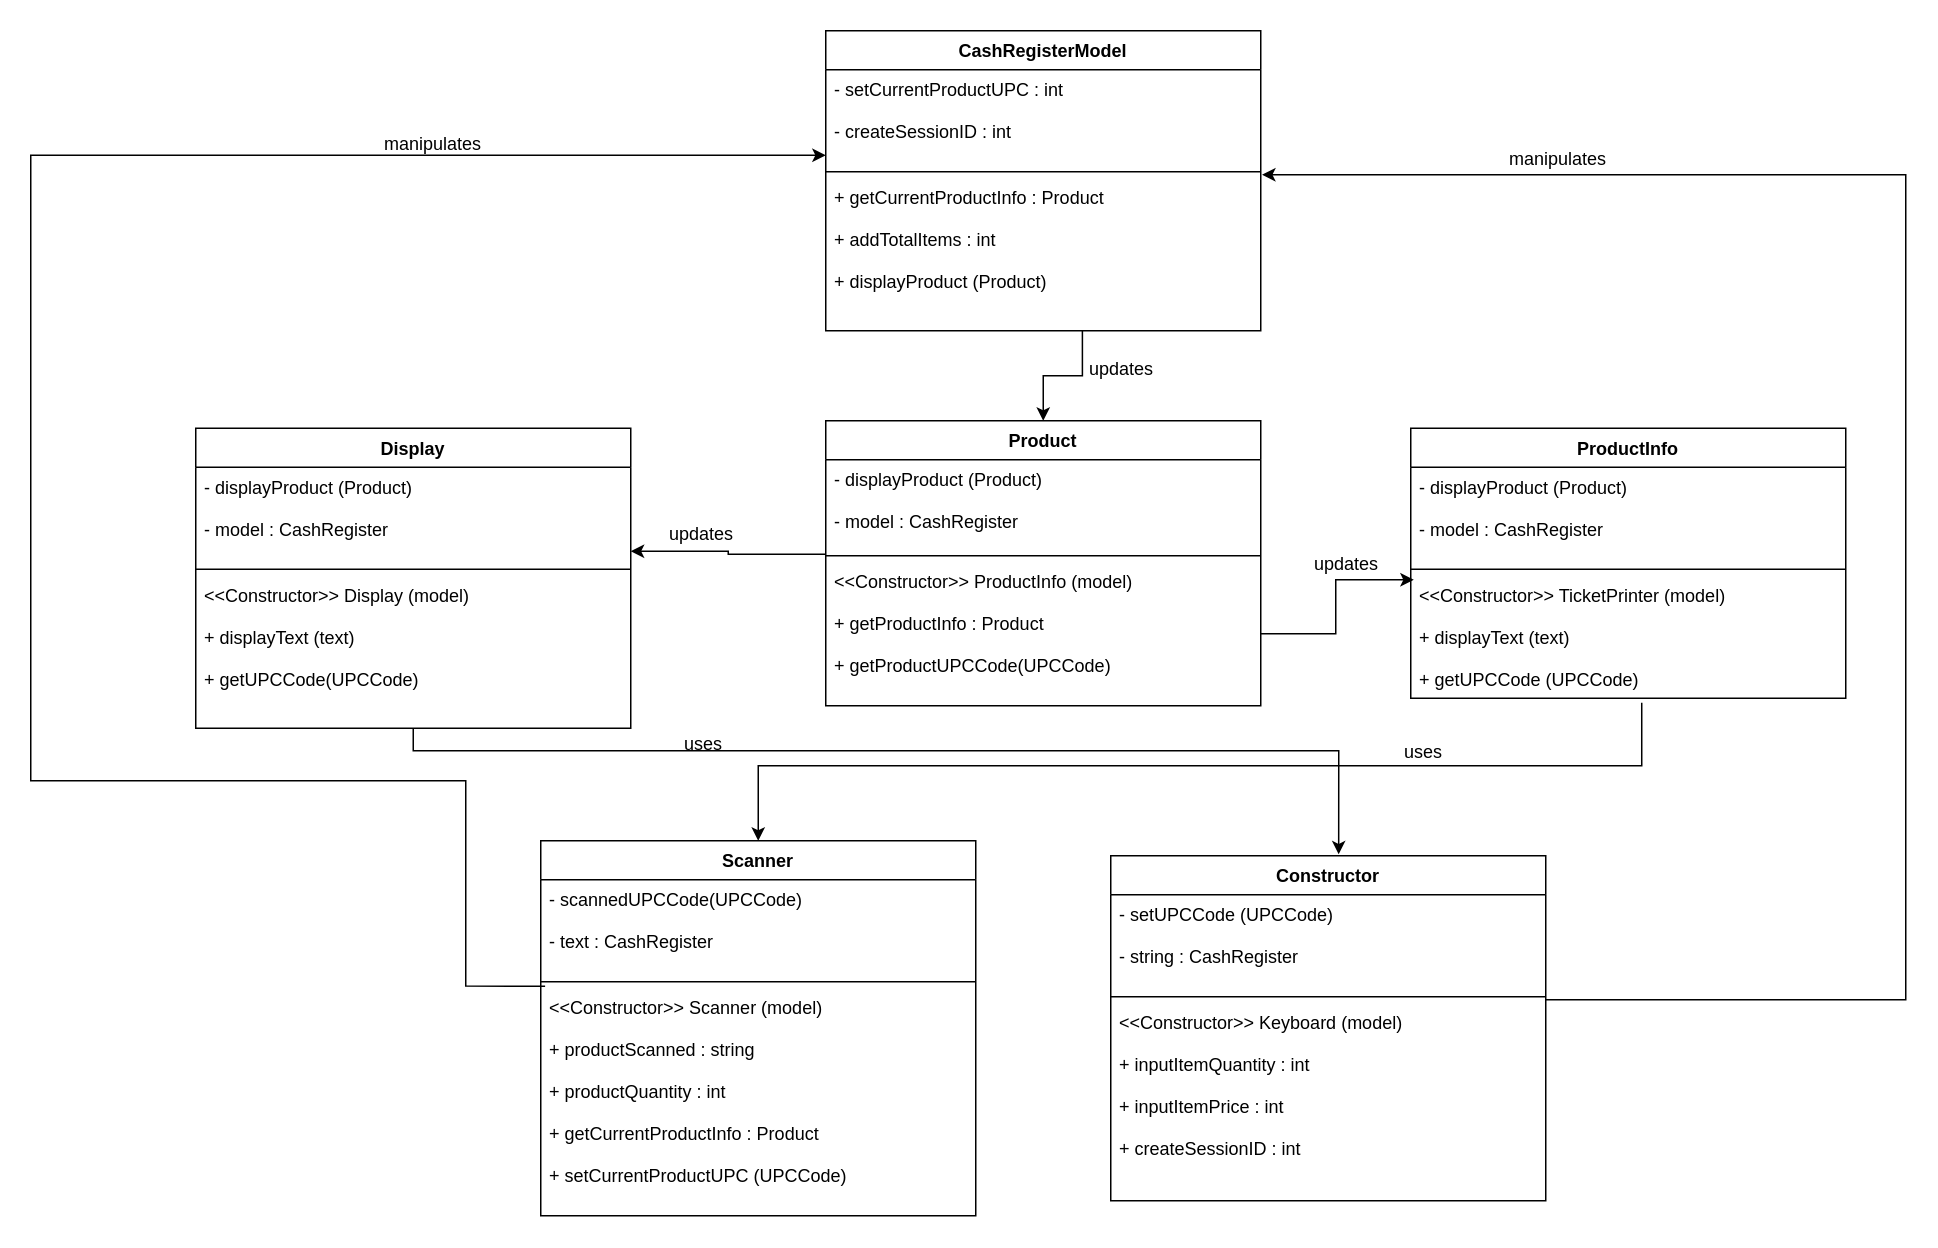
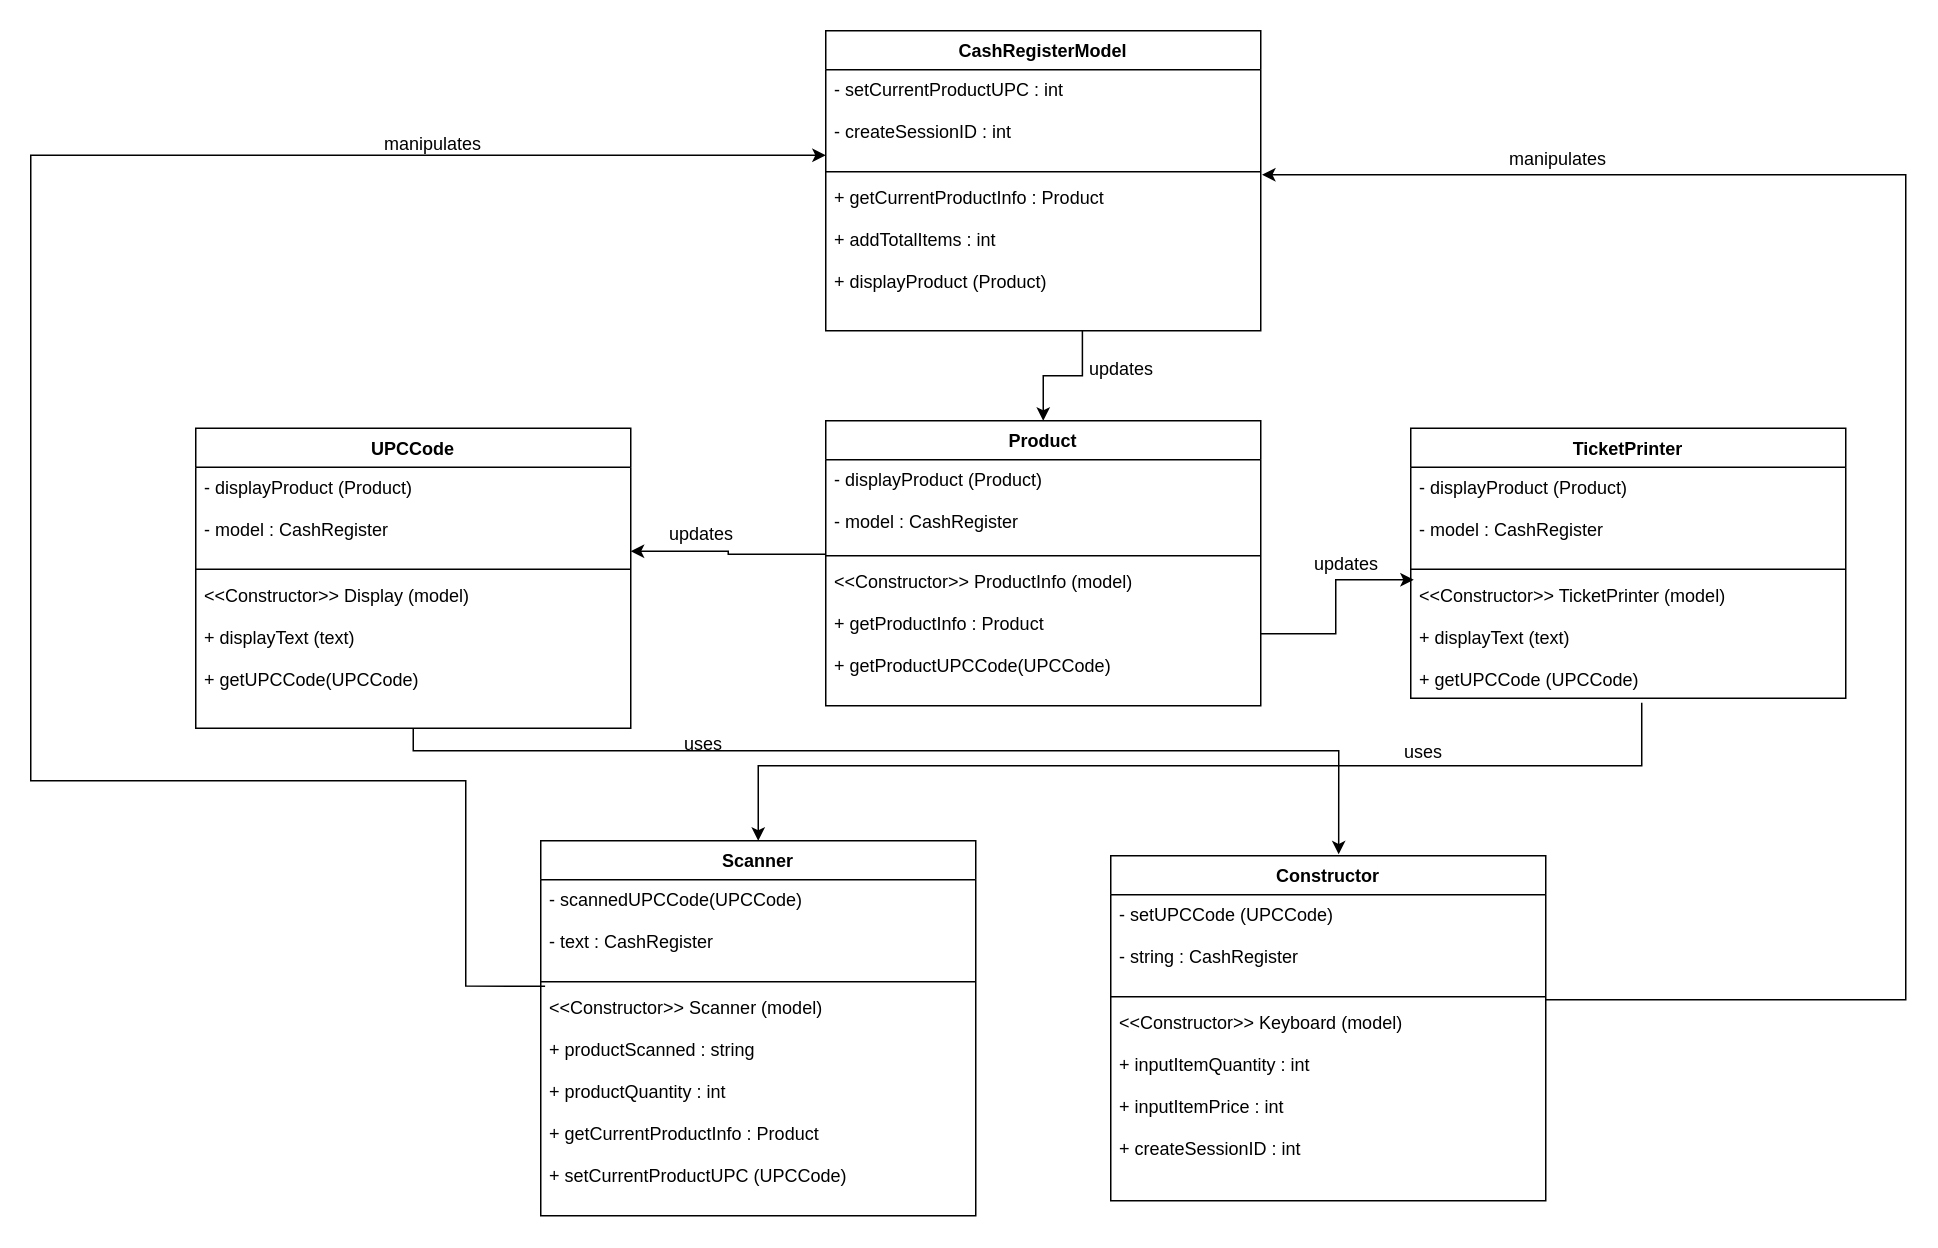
- <mxCell id="6" value="Display" style="swimlane;fontStyle=1;align=center;verticalAlign=top;childLayout=stackLayout;horizontal=1;startSize=26;horizontalStack=0;resizeParent=1;resizeParentMax=0;resizeLast=0;collapsible=1;marginBottom=0;" parent="1" vertex="1"><mxGeometry x="130" y="285" width="290" height="200" as="geometry" /></mxCell>
+ <mxCell id="6" value="UPCCode" style="swimlane;fontStyle=1;align=center;verticalAlign=top;childLayout=stackLayout;horizontal=1;startSize=26;horizontalStack=0;resizeParent=1;resizeParentMax=0;resizeLast=0;collapsible=1;marginBottom=0;" parent="1" vertex="1"><mxGeometry x="130" y="285" width="290" height="200" as="geometry" /></mxCell>
- <mxCell id="10" value="ProductInfo" style="swimlane;fontStyle=1;align=center;verticalAlign=top;childLayout=stackLayout;horizontal=1;startSize=26;horizontalStack=0;resizeParent=1;resizeParentMax=0;resizeLast=0;collapsible=1;marginBottom=0;" parent="1" vertex="1"><mxGeometry x="940" y="285" width="290" height="180" as="geometry" /></mxCell>
+ <mxCell id="10" value="TicketPrinter" style="swimlane;fontStyle=1;align=center;verticalAlign=top;childLayout=stackLayout;horizontal=1;startSize=26;horizontalStack=0;resizeParent=1;resizeParentMax=0;resizeLast=0;collapsible=1;marginBottom=0;" parent="1" vertex="1"><mxGeometry x="940" y="285" width="290" height="180" as="geometry" /></mxCell>
